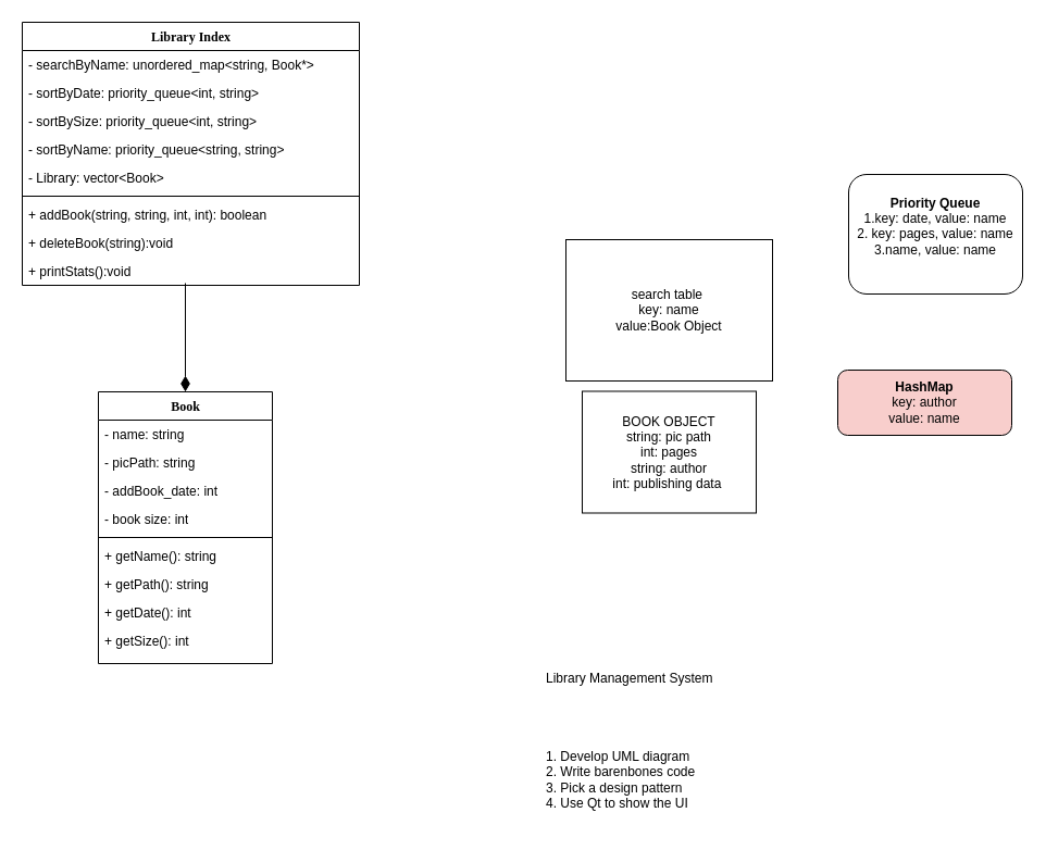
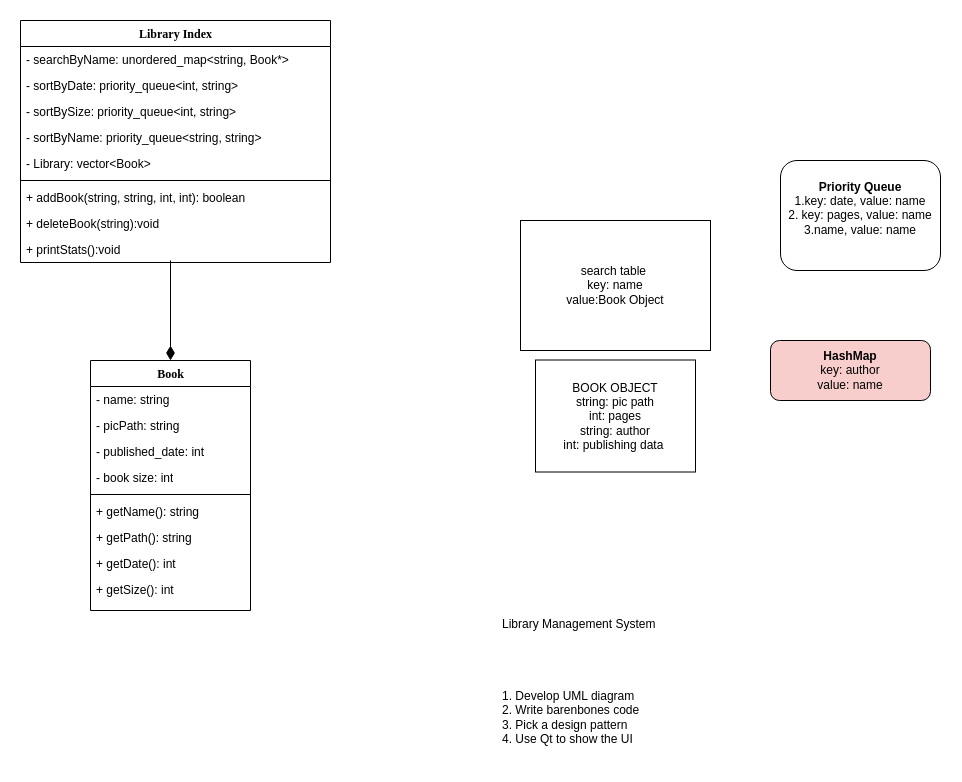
- <mxCell id="15" value="- addBook_date: int" style="text;html=1;strokeColor=none;fillColor=none;align=left;verticalAlign=top;spacingLeft=4;spacingRight=4;whiteSpace=wrap;overflow=hidden;rotatable=0;points=[[0,0.5],[1,0.5]];portConstraint=eastwest;" parent="12" vertex="1"><mxGeometry y="78" width="160" height="26" as="geometry" /></mxCell>
+ <mxCell id="15" value="- published_date: int" style="text;html=1;strokeColor=none;fillColor=none;align=left;verticalAlign=top;spacingLeft=4;spacingRight=4;whiteSpace=wrap;overflow=hidden;rotatable=0;points=[[0,0.5],[1,0.5]];portConstraint=eastwest;" parent="12" vertex="1"><mxGeometry y="78" width="160" height="26" as="geometry" /></mxCell>
